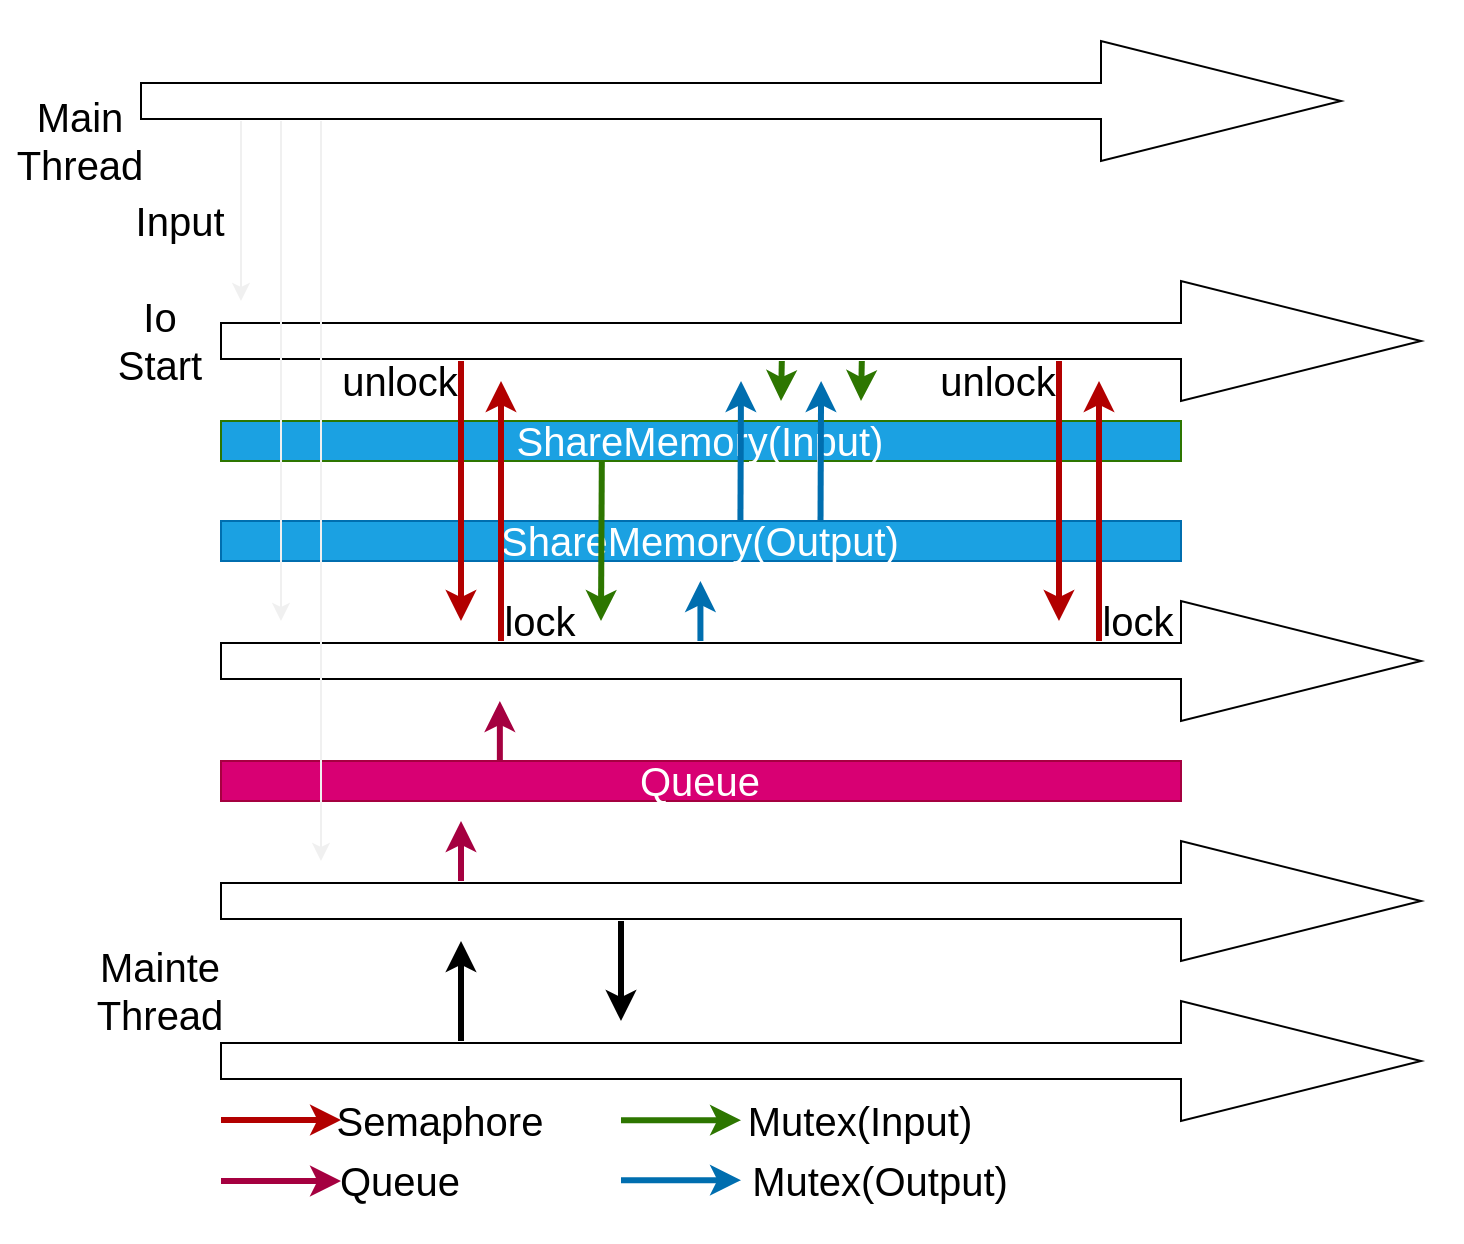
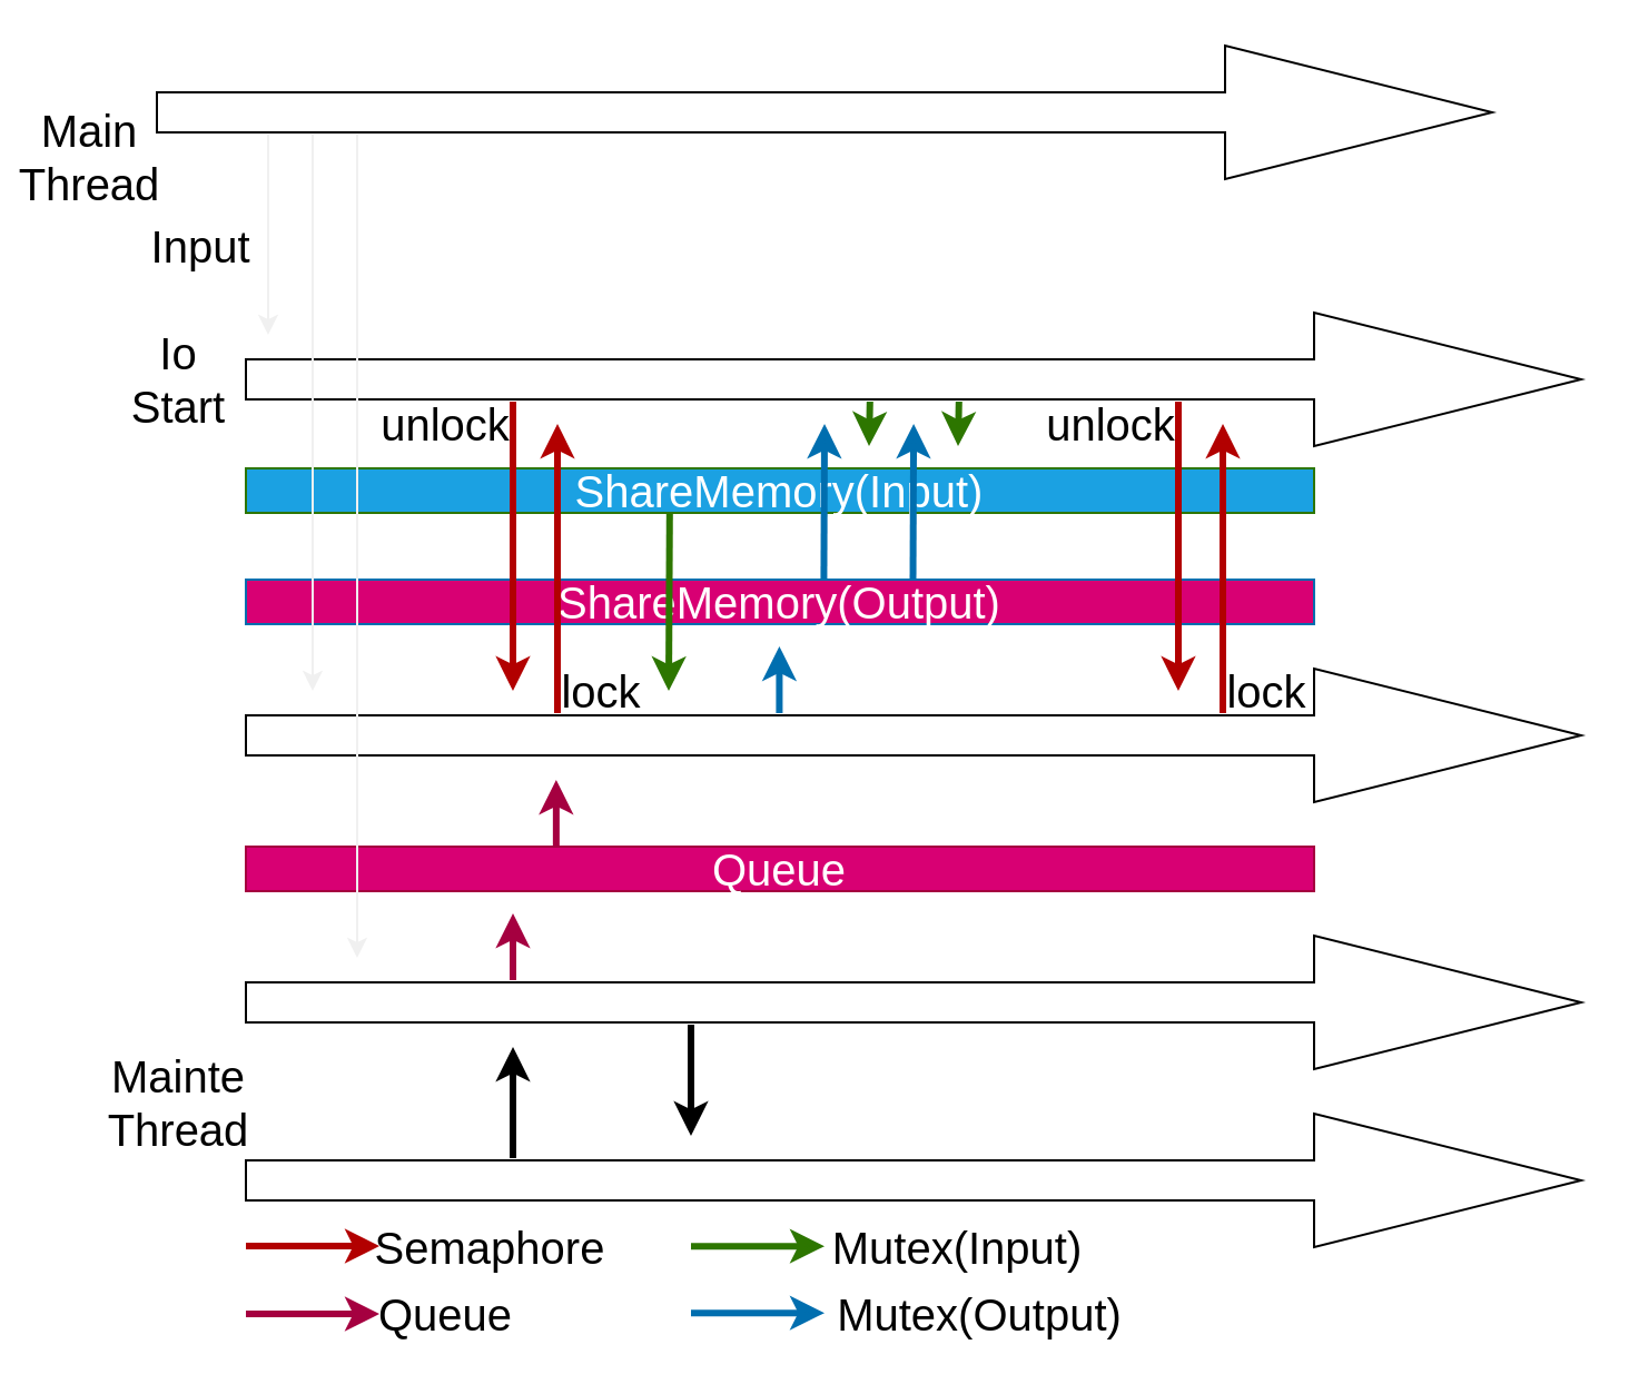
- <mxCell id="3" value="ShareMemory(Output)" style="rounded=0;whiteSpace=wrap;html=1;fontSize=20;fillColor=#1ba1e2;strokeColor=#006EAF;fontColor=#ffffff;" vertex="1" parent="1"><mxGeometry x="110" y="260" width="480" height="20" as="geometry" /></mxCell>
+ <mxCell id="3" value="ShareMemory(Output)" style="rounded=0;whiteSpace=wrap;html=1;fontSize=20;fillColor=#d80073;strokeColor=#006EAF;fontColor=#ffffff;" vertex="1" parent="1"><mxGeometry x="110" y="260" width="480" height="20" as="geometry" /></mxCell>
